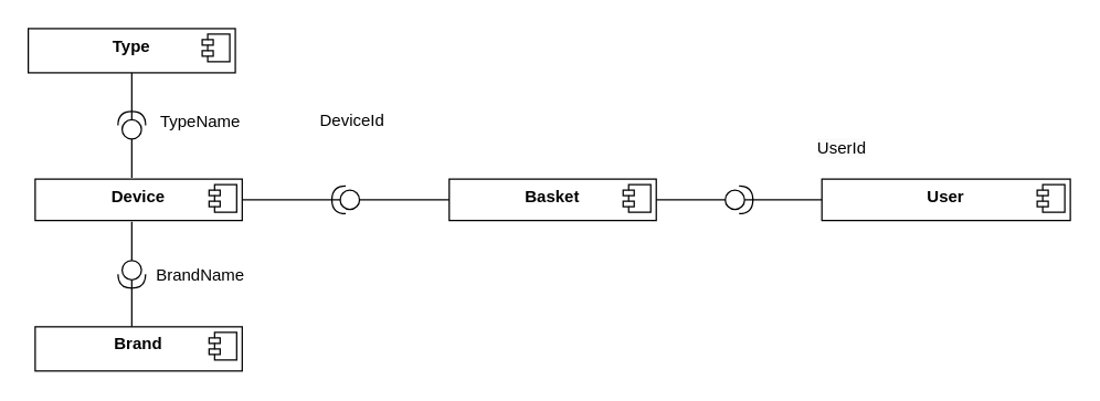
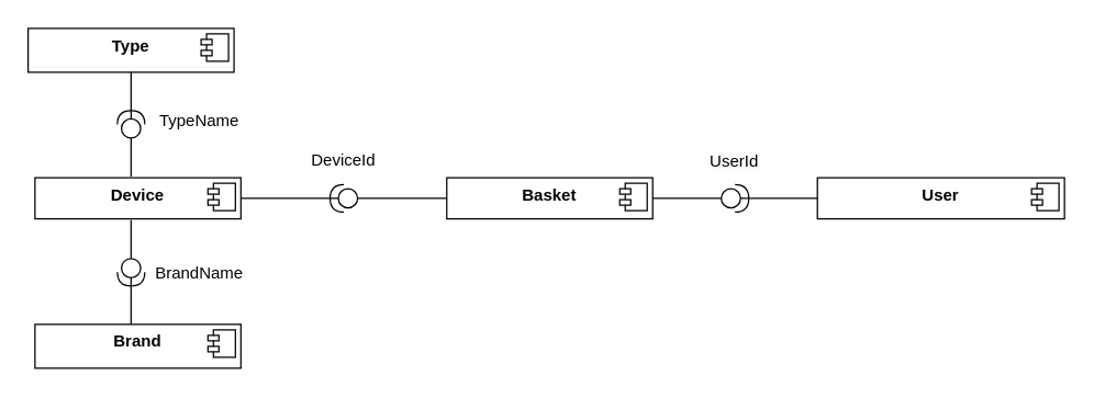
- <mxCell id="9" value="DeviceId" style="text;align=center;fontStyle=0;verticalAlign=middle;spacingLeft=3;spacingRight=3;strokeColor=none;rotatable=0;points=[[0,0.5],[1,0.5]];portConstraint=eastwest;" vertex="1" parent="1"><mxGeometry x="215" y="73" width="80" height="26" as="geometry" /></mxCell>
+ <mxCell id="9" value="DeviceId" style="text;align=center;fontStyle=0;verticalAlign=middle;spacingLeft=3;spacingRight=3;strokeColor=none;rotatable=0;points=[[0,0.5],[1,0.5]];portConstraint=eastwest;" vertex="1" parent="1"><mxGeometry x="210" y="103" width="80" height="26" as="geometry" /></mxCell>
- <mxCell id="12" value="&lt;span style=&quot;color: rgb(0, 0, 0); font-family: Helvetica; font-size: 12px; font-style: normal; font-variant-ligatures: normal; font-variant-caps: normal; font-weight: 400; letter-spacing: normal; orphans: 2; text-align: center; text-indent: 0px; text-transform: none; widows: 2; word-spacing: 0px; -webkit-text-stroke-width: 0px; background-color: rgb(251, 251, 251); text-decoration-thickness: initial; text-decoration-style: initial; text-decoration-color: initial; float: none; display: inline !important;&quot;&gt;UserId&lt;/span&gt;" style="text;whiteSpace=wrap;html=1;" vertex="1" parent="1"><mxGeometry x="590" y="93" width="80" height="27" as="geometry" /></mxCell>
+ <mxCell id="12" value="&lt;span style=&quot;color: rgb(0, 0, 0); font-family: Helvetica; font-size: 12px; font-style: normal; font-variant-ligatures: normal; font-variant-caps: normal; font-weight: 400; letter-spacing: normal; orphans: 2; text-align: center; text-indent: 0px; text-transform: none; widows: 2; word-spacing: 0px; -webkit-text-stroke-width: 0px; background-color: rgb(251, 251, 251); text-decoration-thickness: initial; text-decoration-style: initial; text-decoration-color: initial; float: none; display: inline !important;&quot;&gt;UserId&lt;/span&gt;" style="text;whiteSpace=wrap;html=1;" vertex="1" parent="1"><mxGeometry x="515" y="103" width="80" height="27" as="geometry" /></mxCell>
